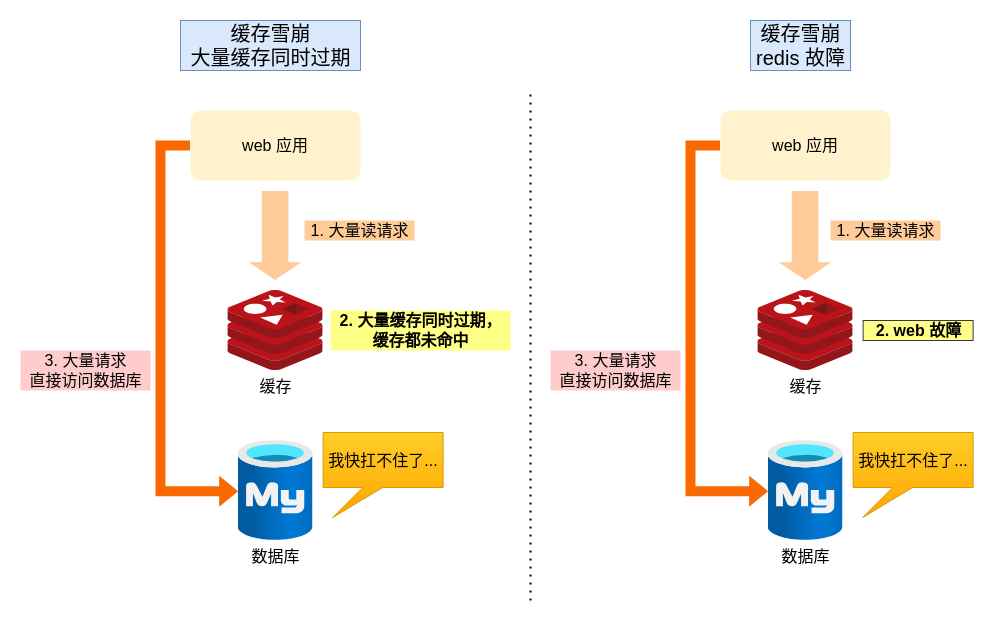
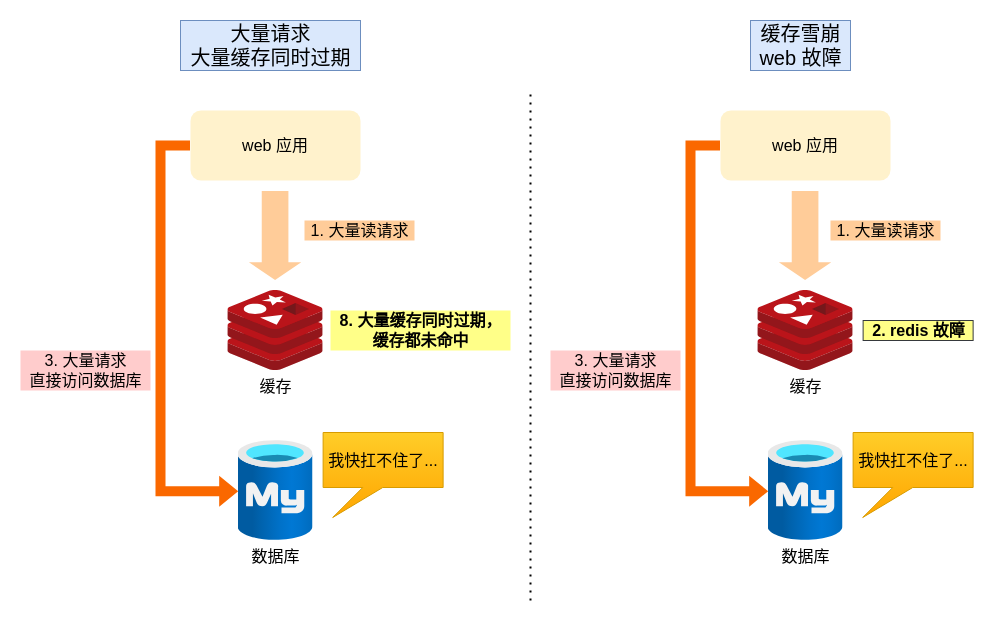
- <mxCell id="12" value="缓存雪崩&lt;br style=&quot;font-size: 20px;&quot;&gt;大量缓存同时过期" style="text;html=1;align=center;verticalAlign=middle;resizable=0;points=[];autosize=1;fillColor=#dae8fc;strokeColor=#6c8ebf;fontSize=20;" vertex="1" parent="1"><mxGeometry x="180" y="20" width="180" height="50" as="geometry" /></mxCell>
+ <mxCell id="12" value="大量请求&lt;br style=&quot;font-size: 20px;&quot;&gt;大量缓存同时过期" style="text;html=1;align=center;verticalAlign=middle;resizable=0;points=[];autosize=1;fillColor=#dae8fc;strokeColor=#6c8ebf;fontSize=20;" vertex="1" parent="1"><mxGeometry x="180" y="20" width="180" height="50" as="geometry" /></mxCell>
- <mxCell id="22" value="缓存雪崩&lt;br style=&quot;font-size: 20px&quot;&gt;redis 故障" style="text;html=1;align=center;verticalAlign=middle;resizable=0;points=[];autosize=1;fillColor=#dae8fc;strokeColor=#6c8ebf;fontSize=20;" vertex="1" parent="1"><mxGeometry x="750" y="20" width="100" height="50" as="geometry" /></mxCell>
+ <mxCell id="22" value="缓存雪崩&lt;br style=&quot;font-size: 20px&quot;&gt;web 故障" style="text;html=1;align=center;verticalAlign=middle;resizable=0;points=[];autosize=1;fillColor=#dae8fc;strokeColor=#6c8ebf;fontSize=20;" vertex="1" parent="1"><mxGeometry x="750" y="20" width="100" height="50" as="geometry" /></mxCell>
- <mxCell id="8" value="2. 大量缓存同时过期，&lt;br&gt;缓存都未命中" style="text;html=1;align=center;verticalAlign=middle;resizable=0;points=[];autosize=1;fontSize=16;fillColor=#ffff88;fontStyle=1" vertex="1" parent="1"><mxGeometry x="330" y="310" width="180" height="40" as="geometry" /></mxCell>
+ <mxCell id="8" value="8. 大量缓存同时过期，&lt;br&gt;缓存都未命中" style="text;html=1;align=center;verticalAlign=middle;resizable=0;points=[];autosize=1;fontSize=16;fillColor=#ffff88;fontStyle=1" vertex="1" parent="1"><mxGeometry x="330" y="310" width="180" height="40" as="geometry" /></mxCell>
- <mxCell id="19" value="2. web 故障" style="text;html=1;align=center;verticalAlign=middle;resizable=0;points=[];autosize=1;fontSize=16;fillColor=#ffff88;fontStyle=1;strokeColor=#36393d;" vertex="1" parent="1"><mxGeometry x="862.62" y="320" width="110" height="20" as="geometry" /></mxCell>
+ <mxCell id="19" value="2. redis 故障" style="text;html=1;align=center;verticalAlign=middle;resizable=0;points=[];autosize=1;fontSize=16;fillColor=#ffff88;fontStyle=1;strokeColor=#36393d;" vertex="1" parent="1"><mxGeometry x="862.62" y="320" width="110" height="20" as="geometry" /></mxCell>
